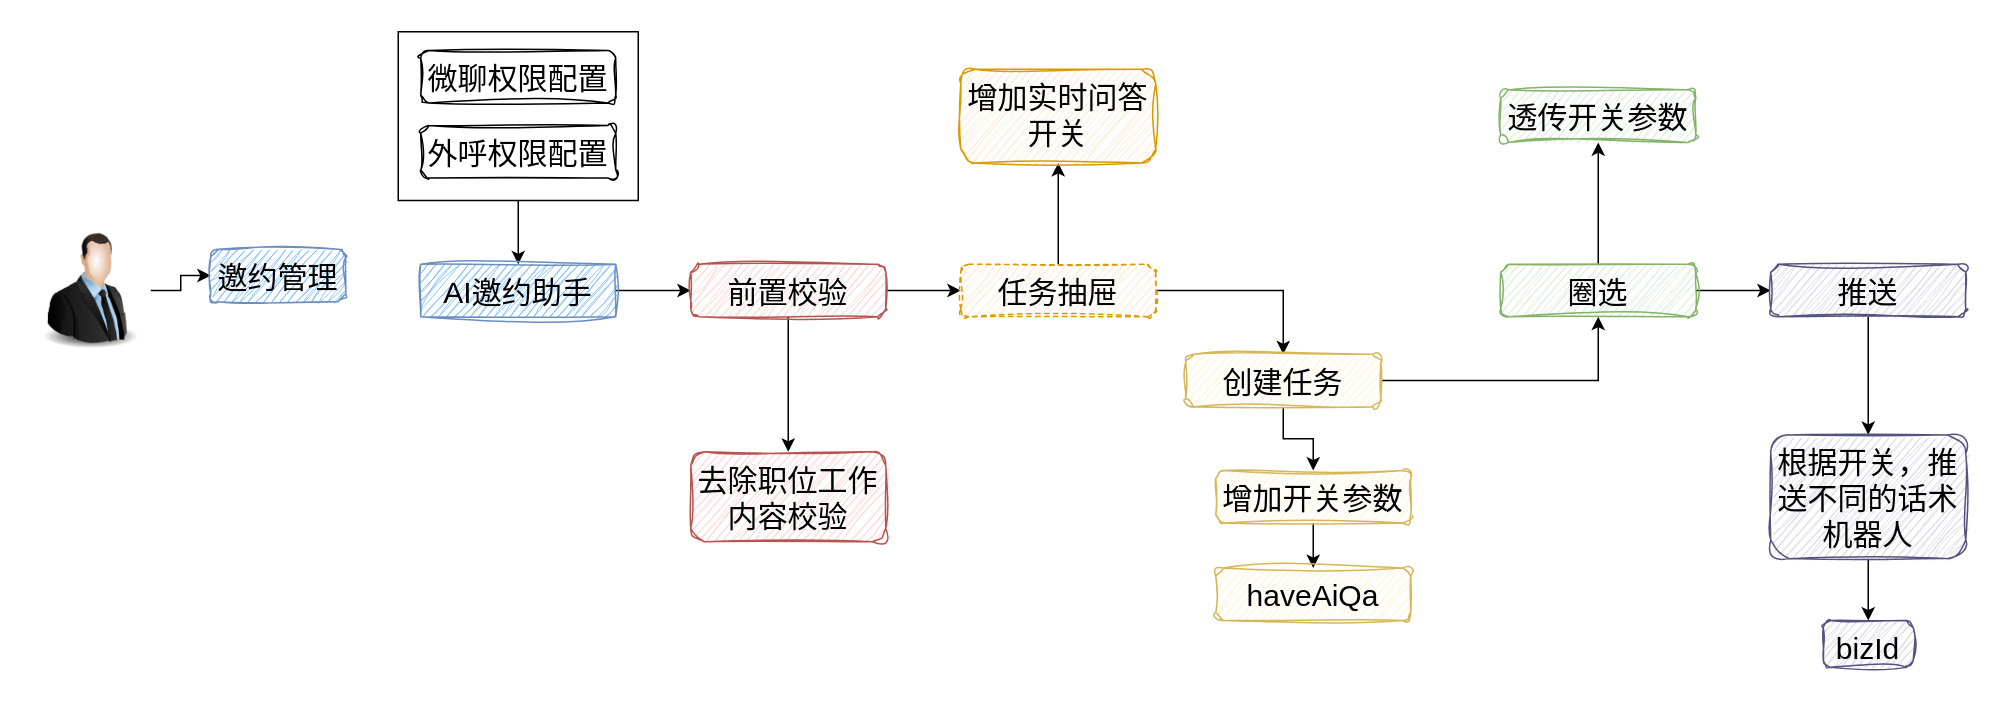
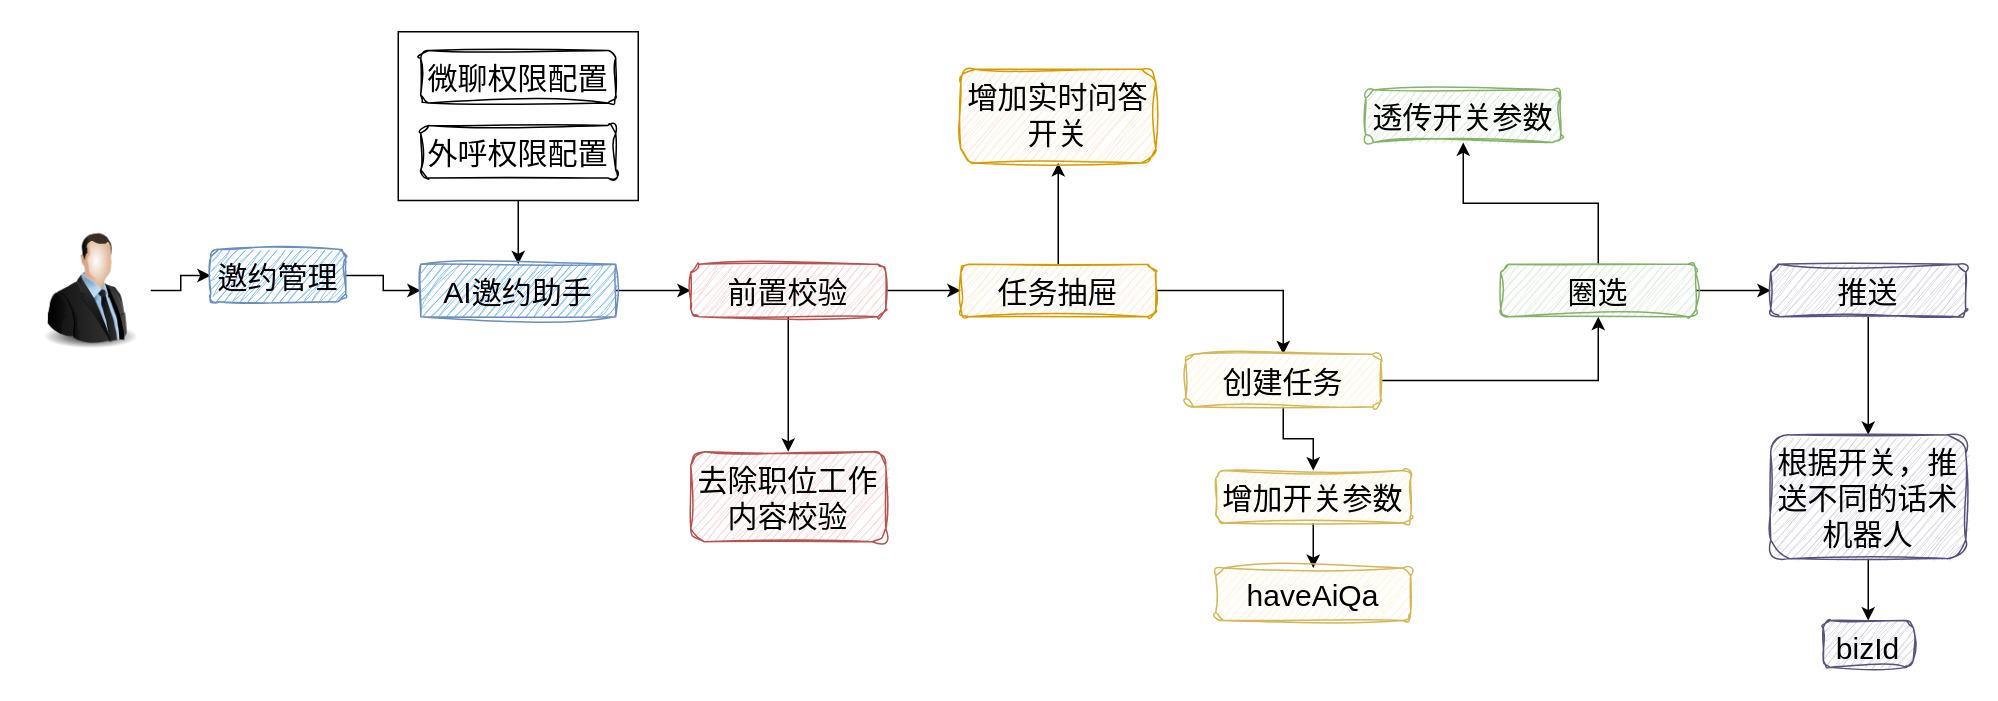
- <mxCell id="30" value="透传开关参数" style="rounded=1;whiteSpace=wrap;html=1;verticalAlign=top;labelBackgroundColor=none;fontSize=20;glass=0;shadow=0;sketch=1;curveFitting=1;jiggle=2;fillColor=#d5e8d4;strokeColor=#82b366;" vertex="1" parent="1"><mxGeometry x="1000" y="59.25" width="130" height="35" as="geometry" /></mxCell>
+ <mxCell id="30" value="透传开关参数" style="rounded=1;whiteSpace=wrap;html=1;verticalAlign=top;labelBackgroundColor=none;fontSize=20;glass=0;shadow=0;sketch=1;curveFitting=1;jiggle=2;fillColor=#d5e8d4;strokeColor=#82b366;" vertex="1" parent="1"><mxGeometry x="910" y="59.25" width="130" height="35" as="geometry" /></mxCell>
+ <mxCell id="6" value="" style="edgeStyle=orthogonalEdgeStyle;rounded=0;orthogonalLoop=1;jettySize=auto;html=1;" edge="1" parent="1" source="7" target="9"><mxGeometry relative="1" as="geometry" /></mxCell>
- <mxCell id="17" value="任务抽屉" style="rounded=1;whiteSpace=wrap;html=1;verticalAlign=top;labelBackgroundColor=none;fontSize=20;glass=0;shadow=0;sketch=1;curveFitting=1;jiggle=2;fillColor=#ffe6cc;strokeColor=#d79b00;dashed=1;" vertex="1" parent="1"><mxGeometry x="640" y="175.5" width="130" height="35" as="geometry" /></mxCell>
+ <mxCell id="17" value="任务抽屉" style="rounded=1;whiteSpace=wrap;html=1;verticalAlign=top;labelBackgroundColor=none;fontSize=20;glass=0;shadow=0;sketch=1;curveFitting=1;jiggle=2;fillColor=#ffe6cc;strokeColor=#d79b00;" vertex="1" parent="1"><mxGeometry x="640" y="175.5" width="130" height="35" as="geometry" /></mxCell>
